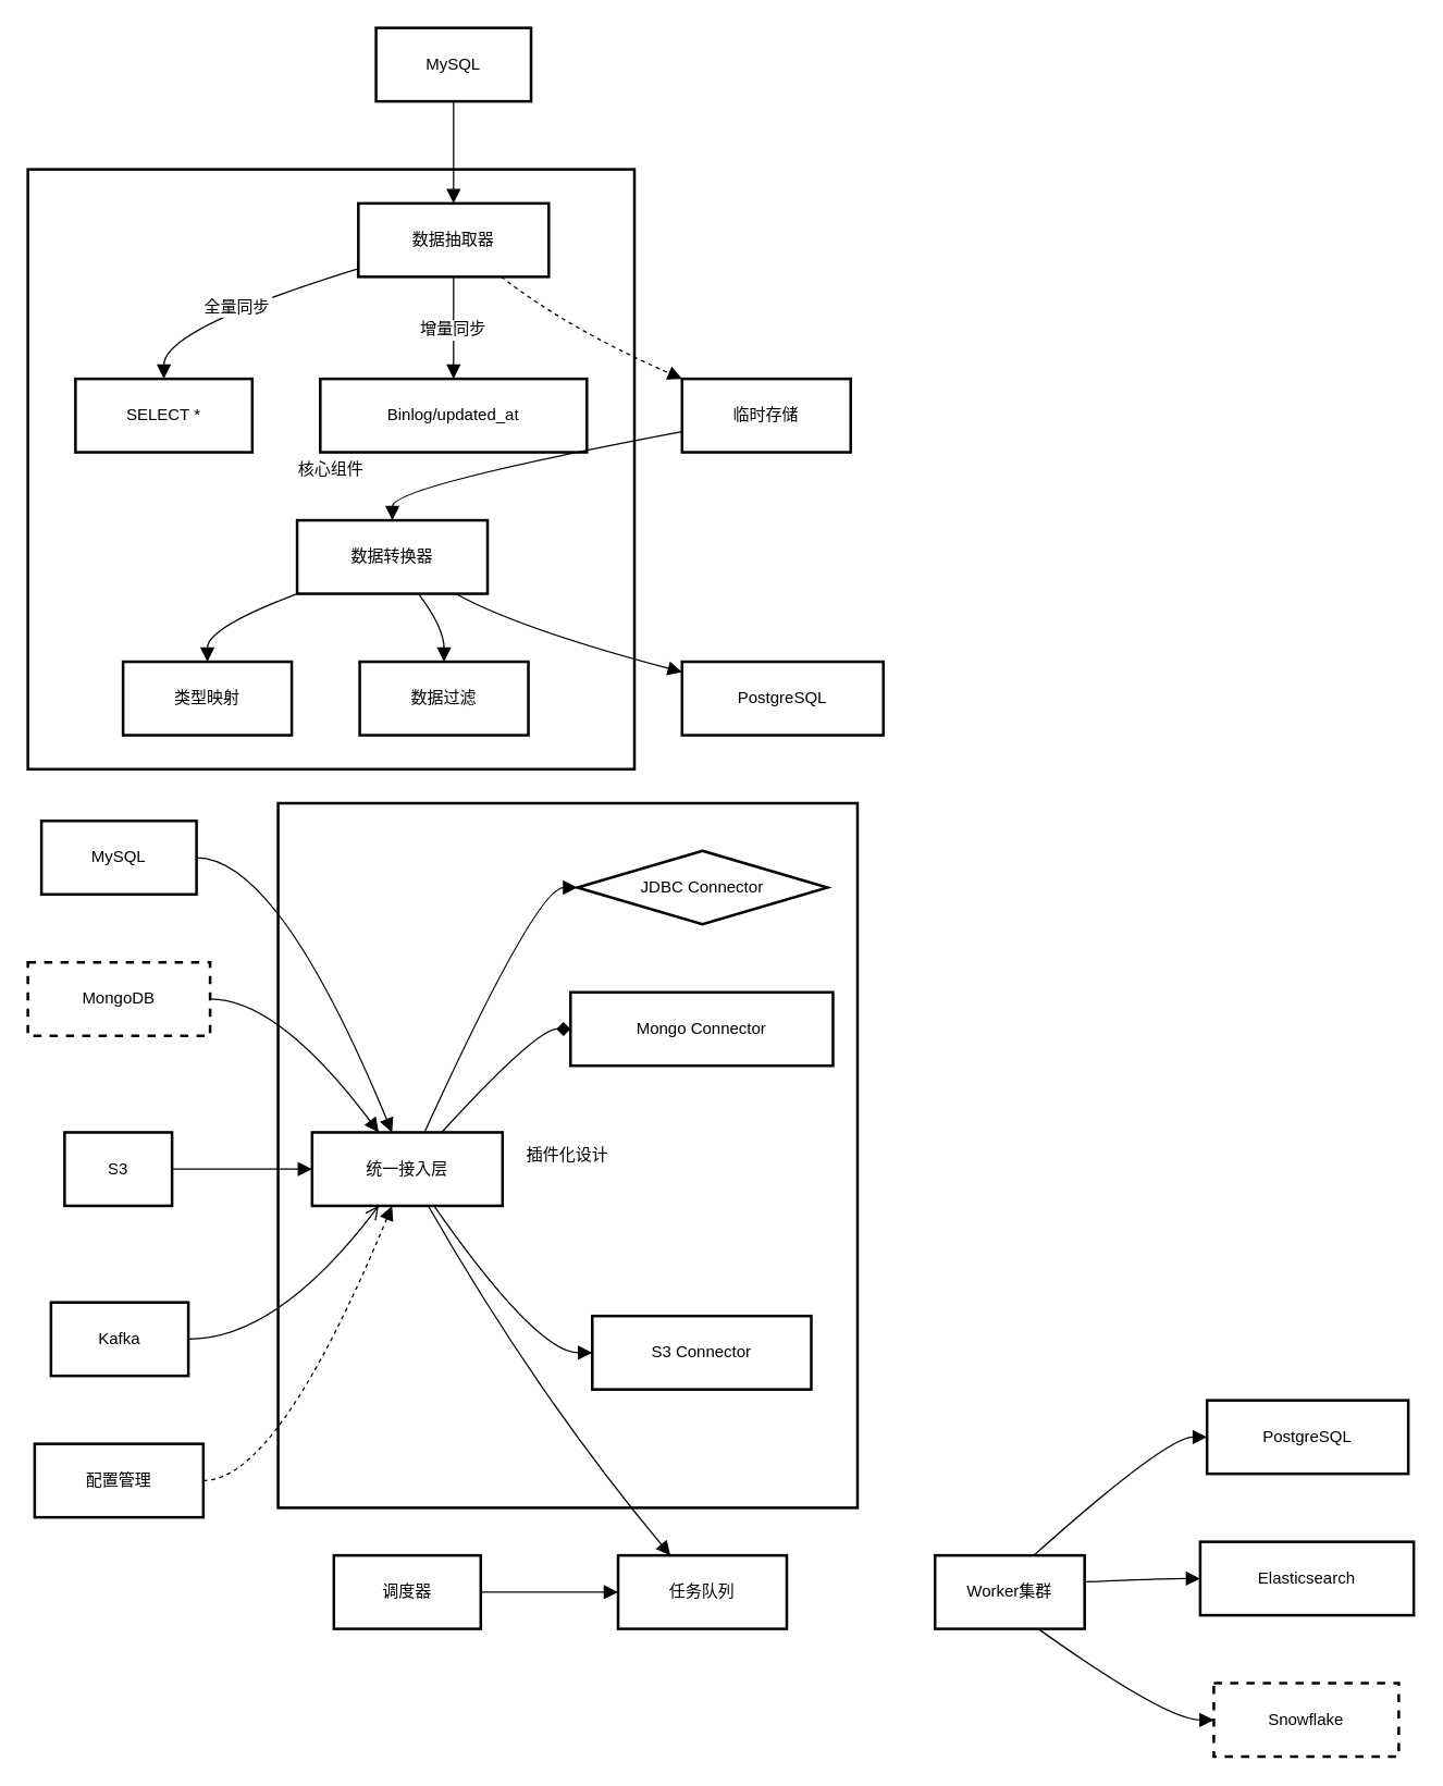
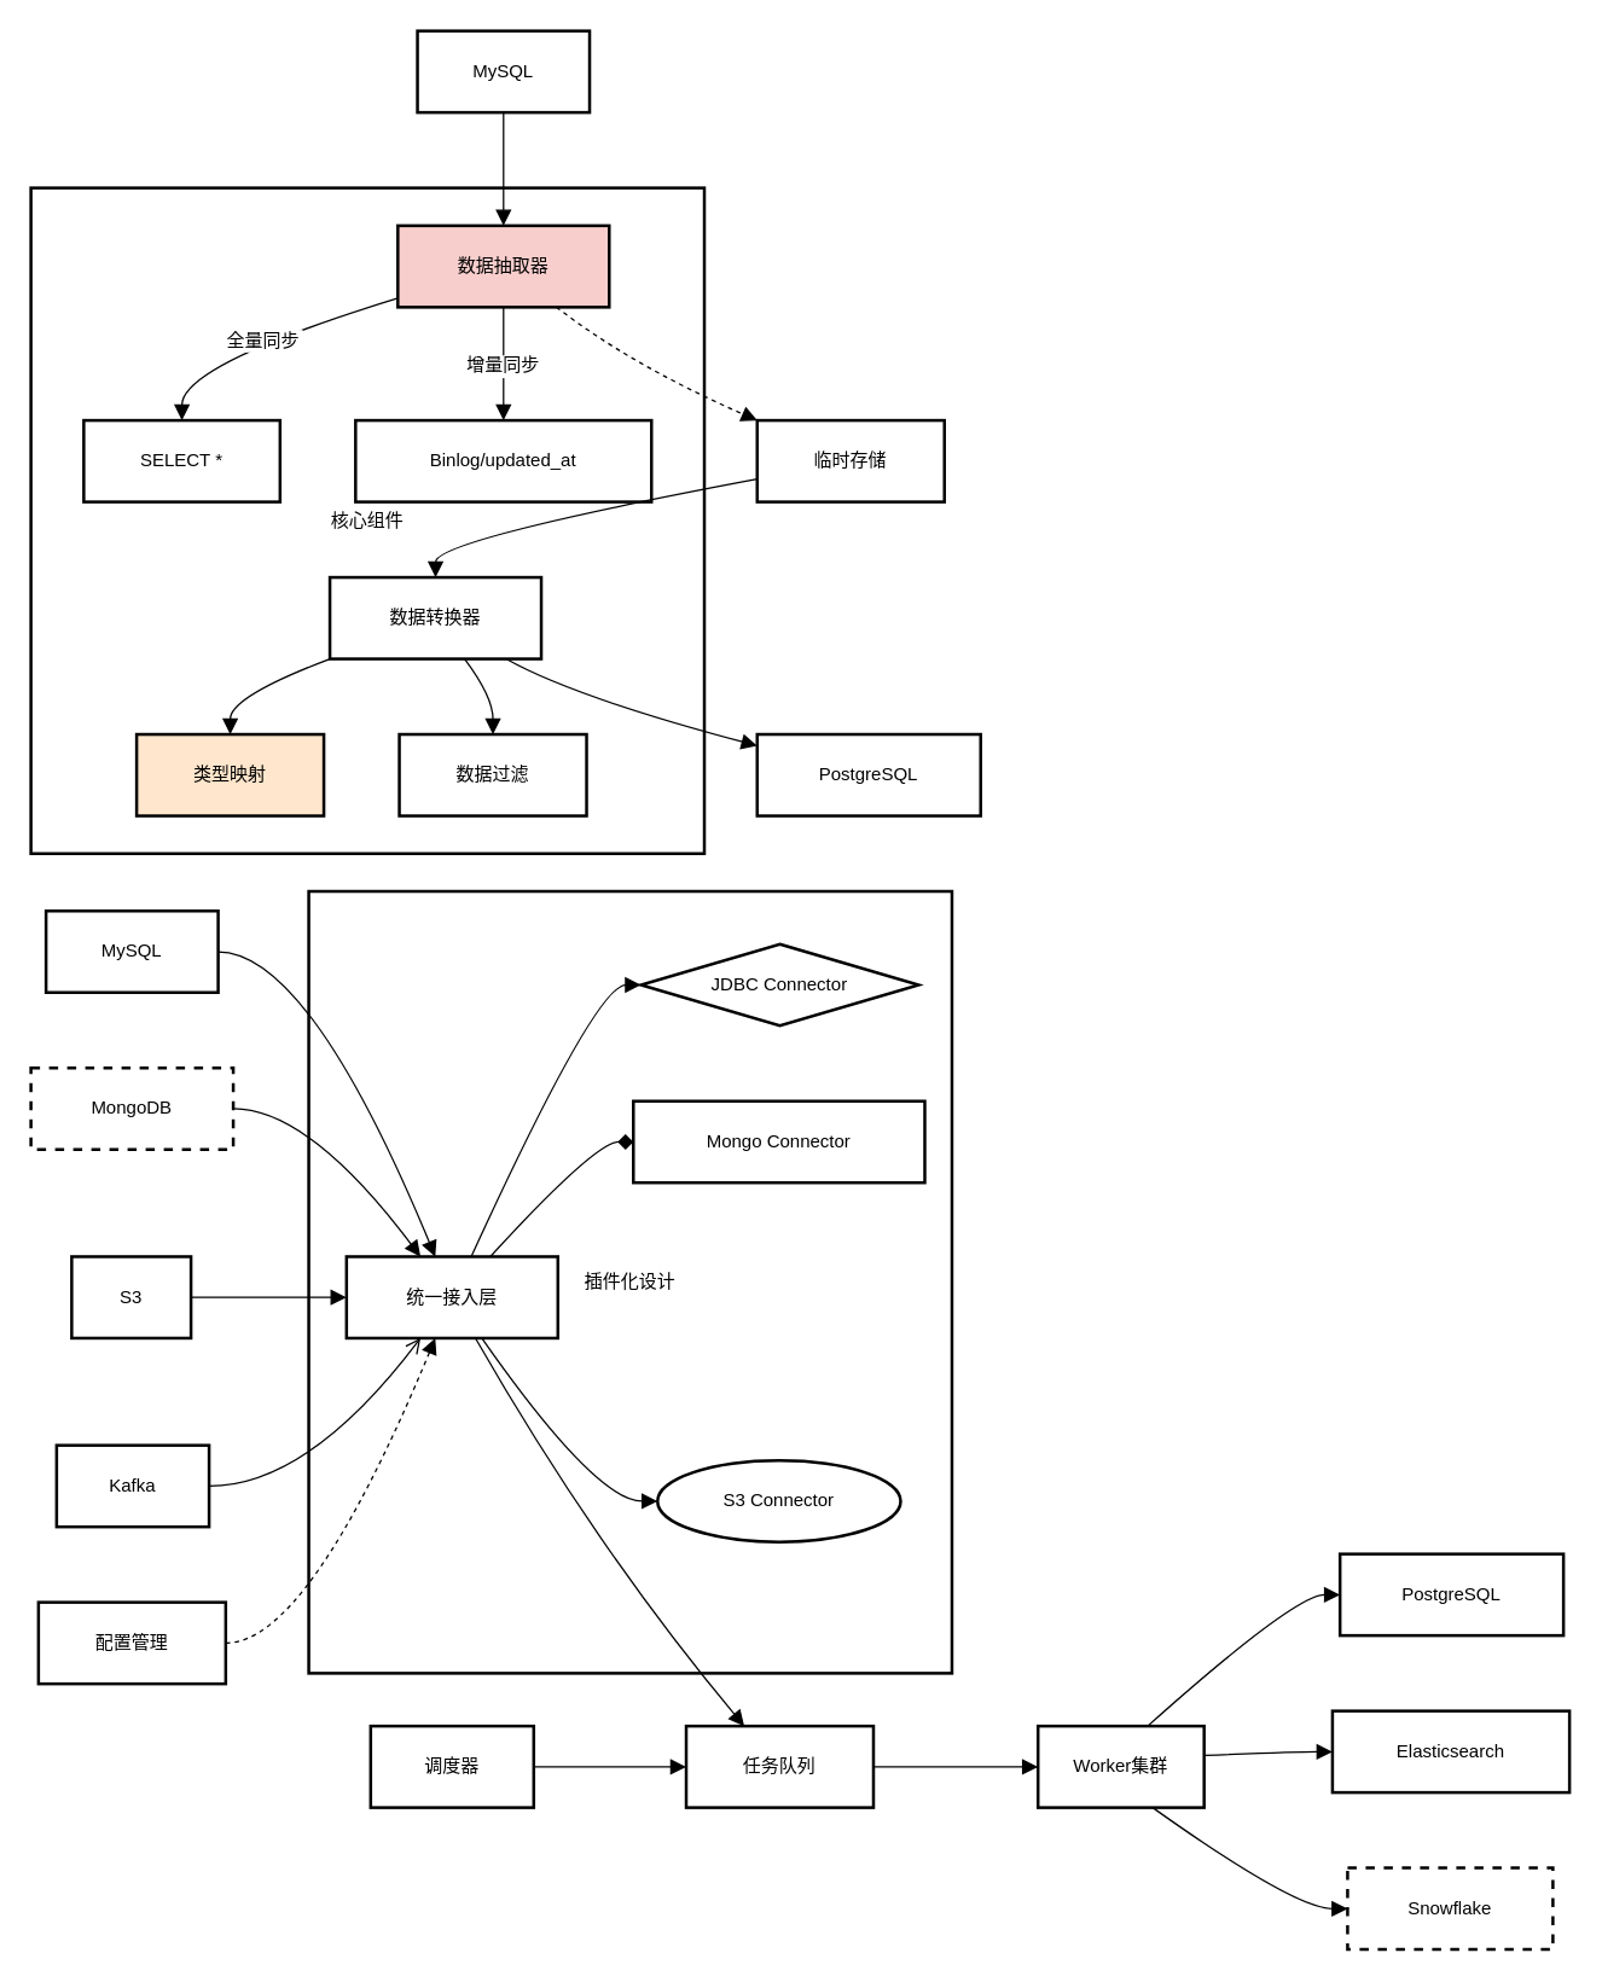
- <mxCell id="4" value="数据抽取器" style="whiteSpace=wrap;strokeWidth=2;" parent="1" vertex="1"><mxGeometry x="263" y="149" width="140" height="54" as="geometry" /></mxCell>
+ <mxCell id="4" value="数据抽取器" style="whiteSpace=wrap;strokeWidth=2;fillColor=#f8cecc;" parent="1" vertex="1"><mxGeometry x="263" y="149" width="140" height="54" as="geometry" /></mxCell>
- <mxCell id="10" value="类型映射" style="whiteSpace=wrap;strokeWidth=2;" parent="1" vertex="1"><mxGeometry x="90" y="486" width="124" height="54" as="geometry" /></mxCell>
+ <mxCell id="10" value="类型映射" style="whiteSpace=wrap;strokeWidth=2;fillColor=#ffe6cc;" parent="1" vertex="1"><mxGeometry x="90" y="486" width="124" height="54" as="geometry" /></mxCell>
- <mxCell id="35" value="S3 Connector" style="whiteSpace=wrap;strokeWidth=2;" parent="1" vertex="1"><mxGeometry x="435" y="967" width="161" height="54" as="geometry" /></mxCell>
+ <mxCell id="35" value="S3 Connector" style="ellipse;whiteSpace=wrap;strokeWidth=2;" parent="1" vertex="1"><mxGeometry x="435" y="967" width="161" height="54" as="geometry" /></mxCell>
+ <mxCell id="41" value="" style="curved=1;startArrow=none;endArrow=block;exitX=1;exitY=0.5;entryX=0;entryY=0.5;rounded=0;fontSize=12;startSize=8;endSize=8;" parent="1" source="26" target="27" edge="1"><mxGeometry relative="1" as="geometry"><Array as="points" /></mxGeometry></mxCell>
